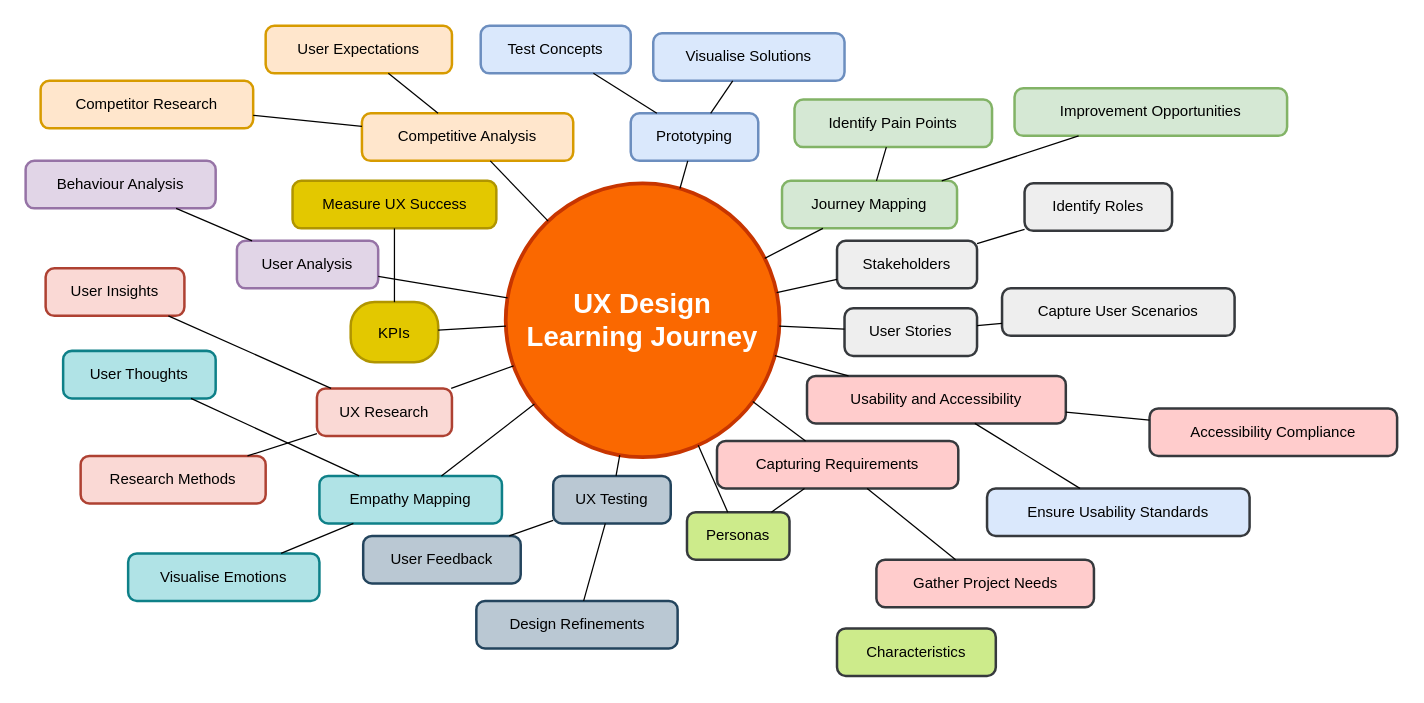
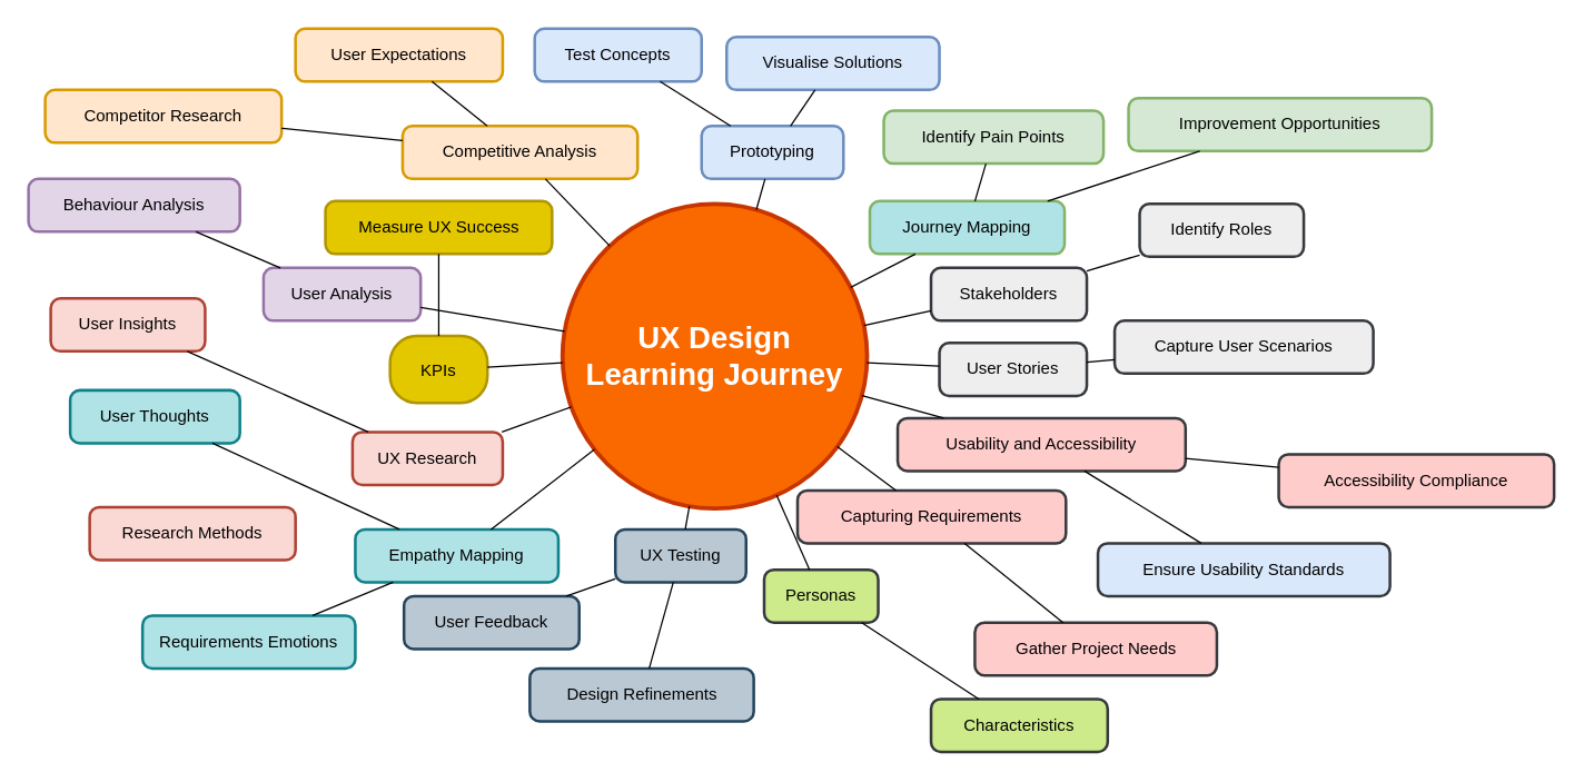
- <mxCell id="20" value="Journey Mapping" style="rounded=1;absoluteArcSize=1;arcSize=14;whiteSpace=wrap;strokeWidth=2;fillColor=#d5e8d4;strokeColor=#82b366;" vertex="1" parent="1"><mxGeometry x="625" y="144" width="140" height="38" as="geometry" /></mxCell>
+ <mxCell id="20" value="Journey Mapping" style="rounded=1;absoluteArcSize=1;arcSize=14;whiteSpace=wrap;strokeWidth=2;fillColor=#b0e3e6;strokeColor=#82b366;" vertex="1" parent="1"><mxGeometry x="625" y="144" width="140" height="38" as="geometry" /></mxCell>
- <mxCell id="51" style="endArrow=none;rounded=0;" edge="1" parent="1" source="7" target="8"><mxGeometry relative="1" as="geometry" /></mxCell>
- <mxCell id="56" style="endArrow=none;rounded=0;" edge="1" parent="1" source="15" target="5"><mxGeometry relative="1" as="geometry" /></mxCell>
+ <mxCell id="56" style="endArrow=none;rounded=0;" edge="1" parent="1" source="15" target="16"><mxGeometry relative="1" as="geometry" /></mxCell>
- <mxCell id="18" value="Visualise Emotions" style="rounded=1;absoluteArcSize=1;arcSize=14;whiteSpace=wrap;strokeWidth=2;fillColor=#b0e3e6;strokeColor=#0e8088;" vertex="1" parent="1"><mxGeometry x="102" y="442" width="153" height="38" as="geometry" /></mxCell>
+ <mxCell id="18" value="Requirements Emotions" style="rounded=1;absoluteArcSize=1;arcSize=14;whiteSpace=wrap;strokeWidth=2;fillColor=#b0e3e6;strokeColor=#0e8088;" vertex="1" parent="1"><mxGeometry x="102" y="442" width="153" height="38" as="geometry" /></mxCell>
